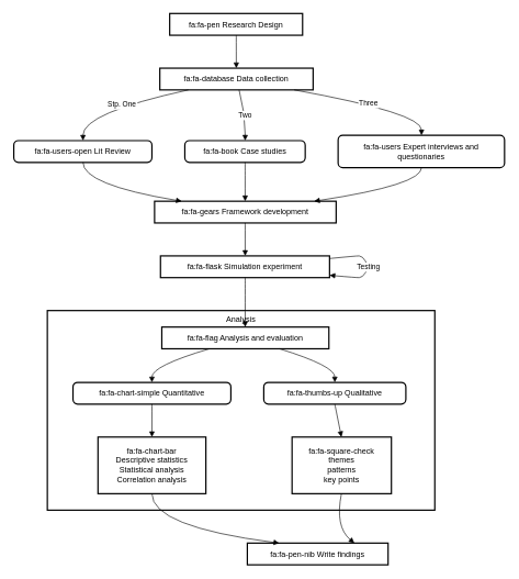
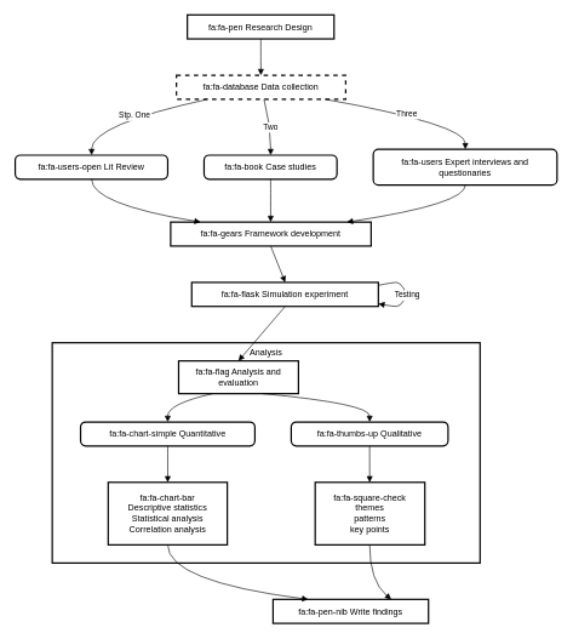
- <mxCell id="9" value="fa:fa-database Data collection" style="whiteSpace=wrap;strokeWidth=2;" vertex="1" parent="1"><mxGeometry x="242" y="103" width="233" height="33" as="geometry" /></mxCell>
+ <mxCell id="9" value="fa:fa-database Data collection" style="whiteSpace=wrap;strokeWidth=2;dashed=1;" vertex="1" parent="1"><mxGeometry x="242" y="103" width="233" height="33" as="geometry" /></mxCell>
- <mxCell id="14" value="fa:fa-flask Simulation experiment" style="whiteSpace=wrap;strokeWidth=2;" vertex="1" parent="1"><mxGeometry x="243" y="388" width="257" height="33" as="geometry" /></mxCell>
+ <mxCell id="14" value="fa:fa-flask Simulation experiment" style="whiteSpace=wrap;strokeWidth=2;" vertex="1" parent="1"><mxGeometry x="263" y="388" width="257" height="33" as="geometry" /></mxCell>
- <mxCell id="4" value="fa:fa-flag Analysis and evaluation" style="whiteSpace=wrap;strokeWidth=2;" vertex="1" parent="1"><mxGeometry x="245" y="496" width="254" height="33" as="geometry" /></mxCell>
+ <mxCell id="4" value="fa:fa-flag Analysis and evaluation" style="whiteSpace=wrap;strokeWidth=2;" vertex="1" parent="1"><mxGeometry x="245" y="496" width="165" height="45" as="geometry" /></mxCell>
- <mxCell id="7" value="fa:fa-square-check&#10;            themes&#10;            patterns&#10;            key points" style="whiteSpace=wrap;strokeWidth=2;" vertex="1" parent="1"><mxGeometry x="443" y="663" width="151" height="86" as="geometry" /></mxCell>
+ <mxCell id="7" value="fa:fa-square-check&#10;            themes&#10;            patterns&#10;            key points" style="whiteSpace=wrap;strokeWidth=2;" vertex="1" parent="1"><mxGeometry x="433" y="663" width="151" height="86" as="geometry" /></mxCell>
